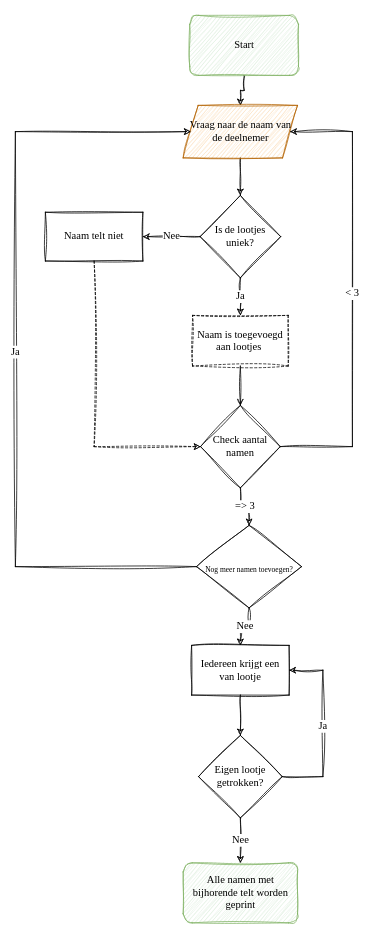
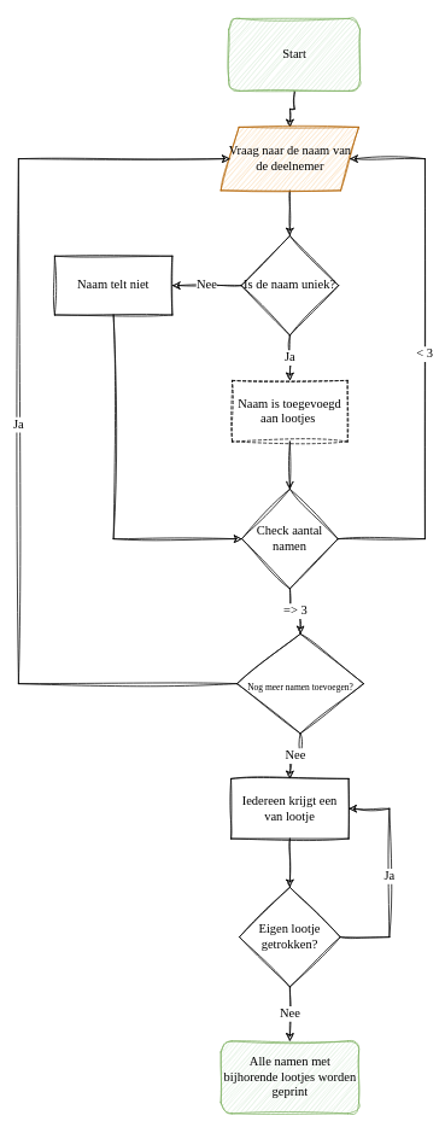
- <mxCell id="8" value="Is de lootjes uniek?" style="rhombus;whiteSpace=wrap;html=1;sketch=1;curveFitting=1;jiggle=2;fillColor=none;fontFamily=Architects Daughter;fontSource=https%3A%2F%2Ffonts.googleapis.com%2Fcss%3Ffamily%3DArchitects%2BDaughter;fontSize=14;" vertex="1" parent="1"><mxGeometry x="266.25" y="260" width="107.5" height="110" as="geometry" /></mxCell>
+ <mxCell id="8" value="Is de naam uniek?" style="rhombus;whiteSpace=wrap;html=1;sketch=1;curveFitting=1;jiggle=2;fillColor=none;fontFamily=Architects Daughter;fontSource=https%3A%2F%2Ffonts.googleapis.com%2Fcss%3Ffamily%3DArchitects%2BDaughter;fontSize=14;" vertex="1" parent="1"><mxGeometry x="266.25" y="260" width="107.5" height="110" as="geometry" /></mxCell>
- <mxCell id="9" style="edgeStyle=orthogonalEdgeStyle;rounded=0;sketch=1;hachureGap=4;jiggle=2;curveFitting=1;orthogonalLoop=1;jettySize=auto;html=1;exitX=0.5;exitY=1;exitDx=0;exitDy=0;entryX=0;entryY=0.5;entryDx=0;entryDy=0;fontFamily=Architects Daughter;fontSource=https%3A%2F%2Ffonts.googleapis.com%2Fcss%3Ffamily%3DArchitects%2BDaughter;fontSize=16;dashed=1;" edge="1" parent="1" source="10" target="15"><mxGeometry relative="1" as="geometry" /></mxCell>
+ <mxCell id="9" style="edgeStyle=orthogonalEdgeStyle;rounded=0;sketch=1;hachureGap=4;jiggle=2;curveFitting=1;orthogonalLoop=1;jettySize=auto;html=1;exitX=0.5;exitY=1;exitDx=0;exitDy=0;entryX=0;entryY=0.5;entryDx=0;entryDy=0;fontFamily=Architects Daughter;fontSource=https%3A%2F%2Ffonts.googleapis.com%2Fcss%3Ffamily%3DArchitects%2BDaughter;fontSize=16;" edge="1" parent="1" source="10" target="15"><mxGeometry relative="1" as="geometry" /></mxCell>
- <mxCell id="24" value="Alle namen met bijhorende telt worden geprint" style="rounded=1;whiteSpace=wrap;html=1;sketch=1;hachureGap=4;jiggle=2;curveFitting=1;fontFamily=Architects Daughter;fontSource=https%3A%2F%2Ffonts.googleapis.com%2Fcss%3Ffamily%3DArchitects%2BDaughter;fontSize=14;fillColor=#d5e8d4;strokeColor=#82b366;" vertex="1" parent="1"><mxGeometry x="243.75" y="1150" width="152.5" height="80" as="geometry" /></mxCell>
+ <mxCell id="24" value="Alle namen met bijhorende lootjes worden geprint" style="rounded=1;whiteSpace=wrap;html=1;sketch=1;hachureGap=4;jiggle=2;curveFitting=1;fontFamily=Architects Daughter;fontSource=https%3A%2F%2Ffonts.googleapis.com%2Fcss%3Ffamily%3DArchitects%2BDaughter;fontSize=14;fillColor=#d5e8d4;strokeColor=#82b366;" vertex="1" parent="1"><mxGeometry x="243.75" y="1150" width="152.5" height="80" as="geometry" /></mxCell>
